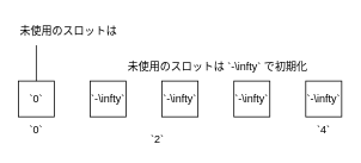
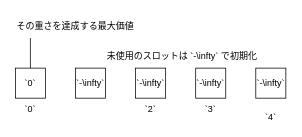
- <mxCell id="11" value="未使用のスロットは" style="text;html=1;align=left;verticalAlign=middle;whiteSpace=wrap;rounded=0;" vertex="1" parent="1"><mxGeometry x="20" y="20" width="240" height="30" as="geometry" /></mxCell>
+ <mxCell id="11" value="その重さを達成する最大価値" style="text;html=1;align=left;verticalAlign=middle;whiteSpace=wrap;rounded=0;" vertex="1" parent="1"><mxGeometry x="20" y="20" width="240" height="30" as="geometry" /></mxCell>
+ <mxCell id="9" value="`3`" style="text;html=1;align=center;verticalAlign=middle;whiteSpace=wrap;rounded=0;" vertex="1" parent="1"><mxGeometry x="260" y="130" width="40" height="30" as="geometry" /></mxCell>
- <mxCell id="10" value="`4`" style="text;html=1;align=center;verticalAlign=middle;whiteSpace=wrap;rounded=0;" vertex="1" parent="1"><mxGeometry x="340" y="130" width="40" height="30" as="geometry" /></mxCell>
+ <mxCell id="10" value="`4`" style="text;html=1;align=center;verticalAlign=middle;whiteSpace=wrap;rounded=0;" vertex="1" parent="1"><mxGeometry x="340" y="140" width="40" height="30" as="geometry" /></mxCell>
- <mxCell id="8" value="`2`" style="text;html=1;align=center;verticalAlign=middle;whiteSpace=wrap;rounded=0;" vertex="1" parent="1"><mxGeometry x="155" y="140" width="40" height="30" as="geometry" /></mxCell>
+ <mxCell id="8" value="`2`" style="text;html=1;align=center;verticalAlign=middle;whiteSpace=wrap;rounded=0;" vertex="1" parent="1"><mxGeometry x="180" y="130" width="40" height="30" as="geometry" /></mxCell>
